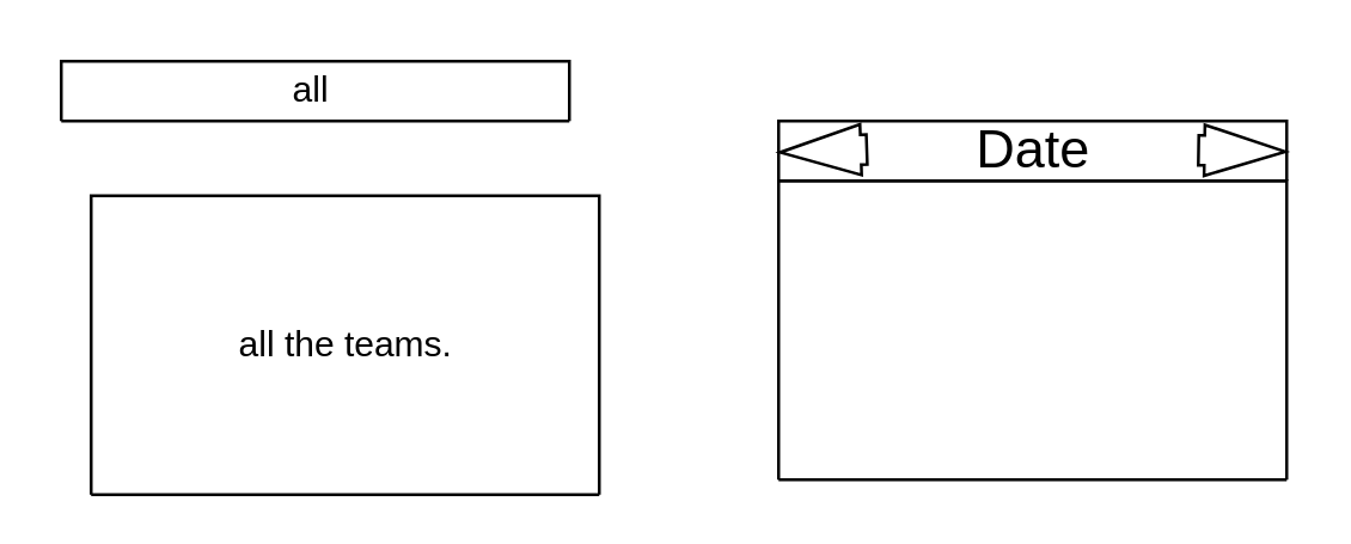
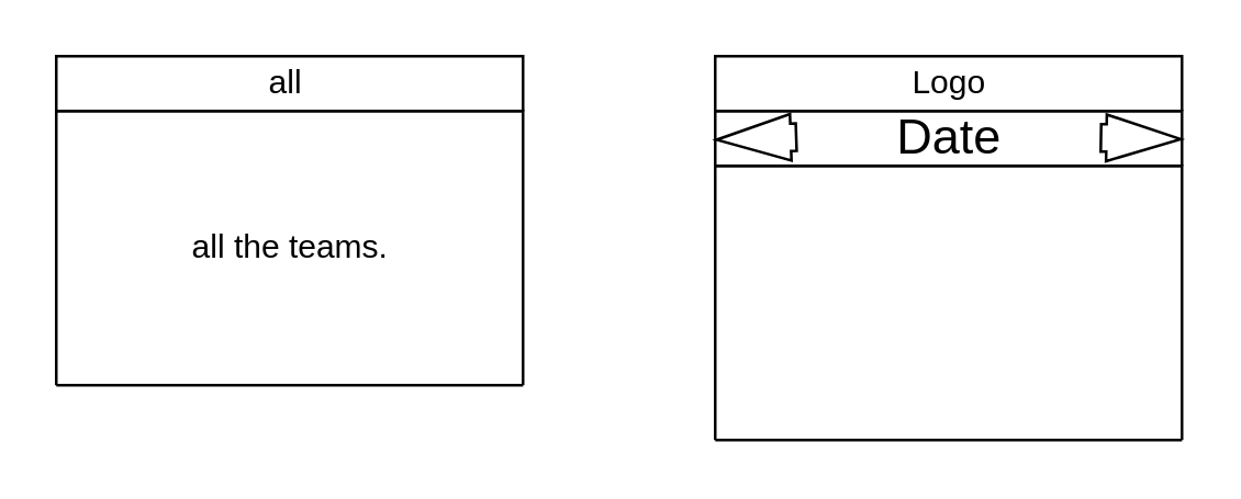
+ <mxCell id="2" value="Logo" style="swimlane;fontStyle=0;childLayout=stackLayout;horizontal=1;startSize=26;fillColor=none;horizontalStack=0;resizeParent=1;resizeParentMax=0;resizeLast=0;collapsible=1;marginBottom=0;html=1;" vertex="1" parent="1"><mxGeometry x="260" y="20" width="170" height="20" as="geometry" /></mxCell>
- <mxCell id="8" value="all the teams." style="swimlane;fontStyle=0;childLayout=stackLayout;horizontal=1;startSize=100;fillColor=none;horizontalStack=0;resizeParent=1;resizeParentMax=0;resizeLast=0;collapsible=1;marginBottom=0;html=1;" vertex="1" parent="1"><mxGeometry x="30" y="65" width="170" height="100" as="geometry" /></mxCell>
+ <mxCell id="8" value="all the teams." style="swimlane;fontStyle=0;childLayout=stackLayout;horizontal=1;startSize=100;fillColor=none;horizontalStack=0;resizeParent=1;resizeParentMax=0;resizeLast=0;collapsible=1;marginBottom=0;html=1;" vertex="1" parent="1"><mxGeometry x="20" y="40" width="170" height="100" as="geometry" /></mxCell>
